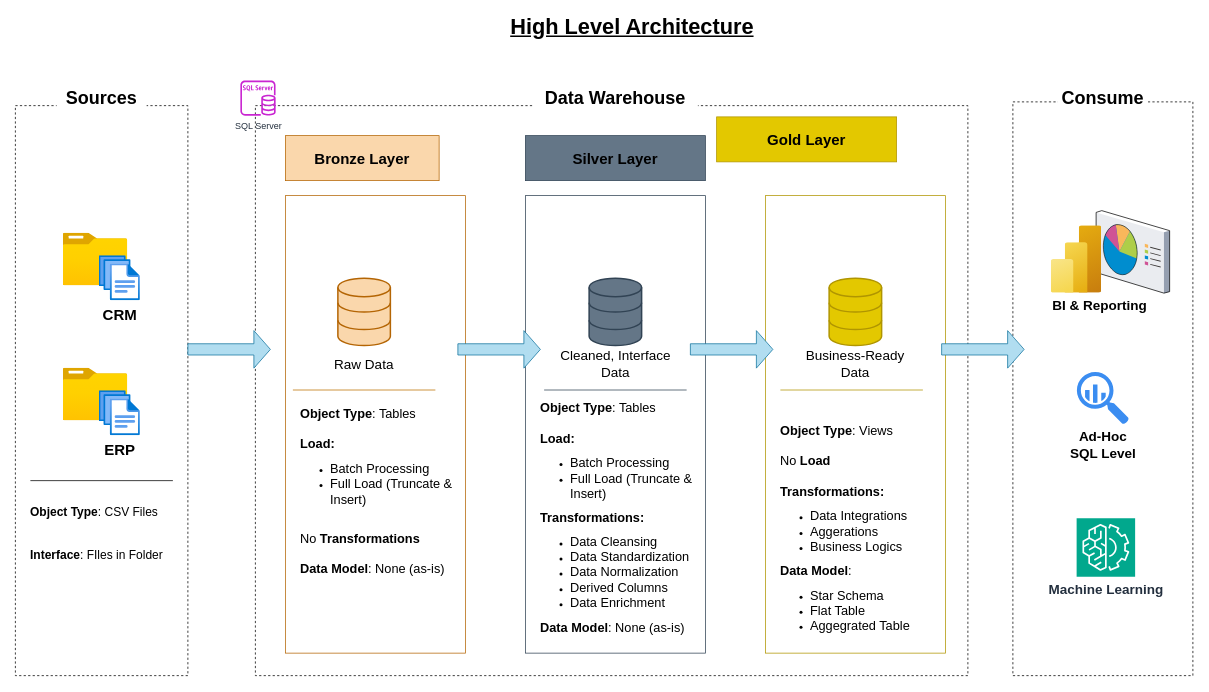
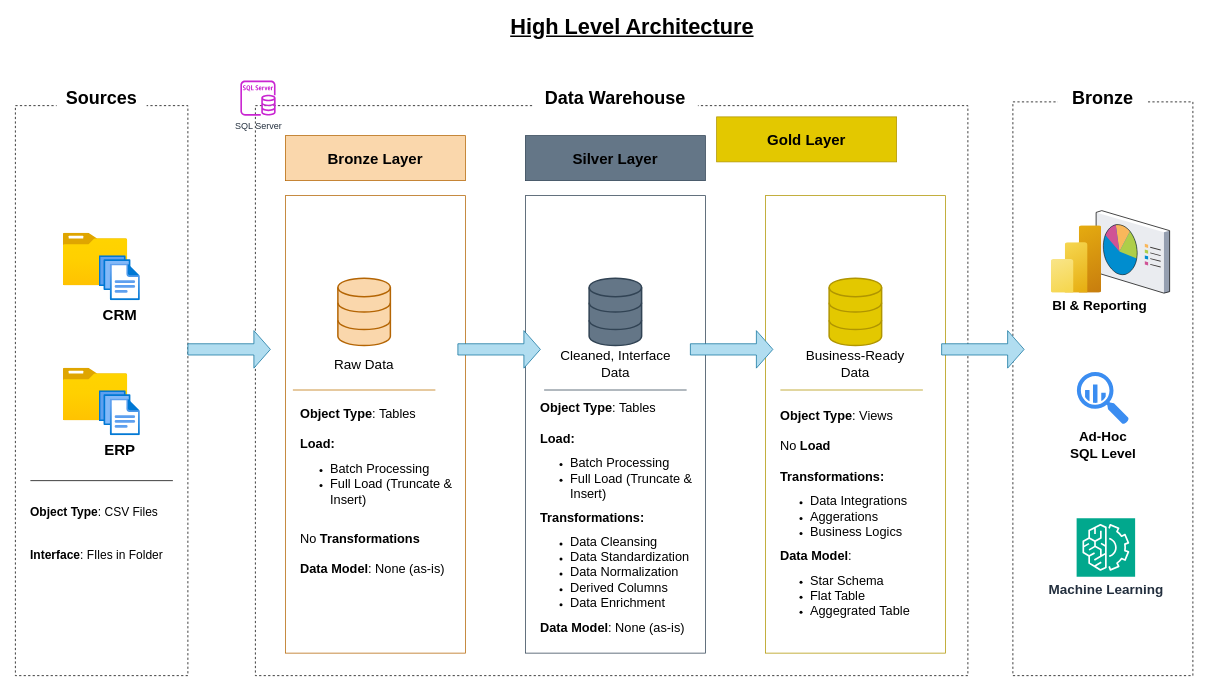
- <mxCell id="8" value="&lt;b&gt;Consume&lt;/b&gt;" style="rounded=0;whiteSpace=wrap;html=1;strokeColor=none;fontSize=24;" parent="1" vertex="1"><mxGeometry x="1410" y="100" width="120" height="60" as="geometry" /></mxCell>
+ <mxCell id="8" value="&lt;b&gt;Bronze&lt;/b&gt;" style="rounded=0;whiteSpace=wrap;html=1;strokeColor=none;fontSize=24;" parent="1" vertex="1"><mxGeometry x="1410" y="100" width="120" height="60" as="geometry" /></mxCell>
- <mxCell id="9" value="&lt;b&gt;Bronze Layer&lt;/b&gt;" style="rounded=0;whiteSpace=wrap;html=1;fillColor=#fad7ac;strokeColor=#b46504;fontSize=20;" parent="1" vertex="1"><mxGeometry x="380" y="180" width="205" height="60" as="geometry" /></mxCell>
+ <mxCell id="9" value="&lt;b&gt;Bronze Layer&lt;/b&gt;" style="rounded=0;whiteSpace=wrap;html=1;fillColor=#fad7ac;strokeColor=#b46504;fontSize=20;" parent="1" vertex="1"><mxGeometry x="380" y="180" width="240" height="60" as="geometry" /></mxCell>
- <mxCell id="38" value="&lt;font style=&quot;font-size: 17px;&quot;&gt;&lt;b style=&quot;&quot;&gt;Object Type&lt;/b&gt;: Views&lt;/font&gt;&lt;div&gt;&lt;span style=&quot;font-size: 17px;&quot;&gt;&lt;br&gt;&lt;/span&gt;&lt;div&gt;&lt;font style=&quot;font-size: 17px;&quot;&gt;No&amp;nbsp;&lt;b&gt;Load&lt;/b&gt;&lt;/font&gt;&lt;/div&gt;&lt;div&gt;&lt;font style=&quot;font-size: 17px;&quot;&gt;&lt;b&gt;&lt;br&gt;&lt;/b&gt;&lt;/font&gt;&lt;/div&gt;&lt;div&gt;&lt;b style=&quot;background-color: transparent; color: light-dark(rgb(0, 0, 0), rgb(255, 255, 255)); font-size: 17px;&quot;&gt;Transformations:&lt;/b&gt;&lt;/div&gt;&lt;div&gt;&lt;ul&gt;&lt;li&gt;&lt;span style=&quot;font-size: 17px;&quot;&gt;Data Integrations&lt;/span&gt;&lt;/li&gt;&lt;li&gt;&lt;span style=&quot;font-size: 17px;&quot;&gt;Aggerations&lt;/span&gt;&lt;/li&gt;&lt;li&gt;&lt;span style=&quot;font-size: 17px;&quot;&gt;Business Logics&lt;/span&gt;&lt;/li&gt;&lt;/ul&gt;&lt;/div&gt;&lt;div&gt;&lt;font style=&quot;font-size: 17px;&quot;&gt;&lt;b style=&quot;&quot;&gt;Data Model&lt;/b&gt;:&amp;nbsp;&lt;/font&gt;&lt;/div&gt;&lt;/div&gt;&lt;div&gt;&lt;ul&gt;&lt;li&gt;&lt;font style=&quot;font-size: 17px;&quot;&gt;Star Schema&lt;/font&gt;&lt;/li&gt;&lt;li&gt;&lt;font style=&quot;font-size: 17px;&quot;&gt;Flat Table&lt;/font&gt;&lt;/li&gt;&lt;li&gt;&lt;font style=&quot;font-size: 17px;&quot;&gt;Aggegrated Table&lt;/font&gt;&lt;/li&gt;&lt;/ul&gt;&lt;/div&gt;" style="text;html=1;align=left;verticalAlign=middle;whiteSpace=wrap;rounded=0;" parent="1" vertex="1"><mxGeometry x="1037.5" y="560" width="205" height="300" as="geometry" /></mxCell>
+ <mxCell id="38" value="&lt;font style=&quot;font-size: 17px;&quot;&gt;&lt;b style=&quot;&quot;&gt;Object Type&lt;/b&gt;: Views&lt;/font&gt;&lt;div&gt;&lt;span style=&quot;font-size: 17px;&quot;&gt;&lt;br&gt;&lt;/span&gt;&lt;div&gt;&lt;font style=&quot;font-size: 17px;&quot;&gt;No&amp;nbsp;&lt;b&gt;Load&lt;/b&gt;&lt;/font&gt;&lt;/div&gt;&lt;div&gt;&lt;font style=&quot;font-size: 17px;&quot;&gt;&lt;b&gt;&lt;br&gt;&lt;/b&gt;&lt;/font&gt;&lt;/div&gt;&lt;div&gt;&lt;b style=&quot;background-color: transparent; color: light-dark(rgb(0, 0, 0), rgb(255, 255, 255)); font-size: 17px;&quot;&gt;Transformations:&lt;/b&gt;&lt;/div&gt;&lt;div&gt;&lt;ul&gt;&lt;li&gt;&lt;span style=&quot;font-size: 17px;&quot;&gt;Data Integrations&lt;/span&gt;&lt;/li&gt;&lt;li&gt;&lt;span style=&quot;font-size: 17px;&quot;&gt;Aggerations&lt;/span&gt;&lt;/li&gt;&lt;li&gt;&lt;span style=&quot;font-size: 17px;&quot;&gt;Business Logics&lt;/span&gt;&lt;/li&gt;&lt;/ul&gt;&lt;/div&gt;&lt;div&gt;&lt;font style=&quot;font-size: 17px;&quot;&gt;&lt;b style=&quot;&quot;&gt;Data Model&lt;/b&gt;:&amp;nbsp;&lt;/font&gt;&lt;/div&gt;&lt;/div&gt;&lt;div&gt;&lt;ul&gt;&lt;li&gt;&lt;font style=&quot;font-size: 17px;&quot;&gt;Star Schema&lt;/font&gt;&lt;/li&gt;&lt;li&gt;&lt;font style=&quot;font-size: 17px;&quot;&gt;Flat Table&lt;/font&gt;&lt;/li&gt;&lt;li&gt;&lt;font style=&quot;font-size: 17px;&quot;&gt;Aggegrated Table&lt;/font&gt;&lt;/li&gt;&lt;/ul&gt;&lt;/div&gt;" style="text;html=1;align=left;verticalAlign=middle;whiteSpace=wrap;rounded=0;" parent="1" vertex="1"><mxGeometry x="1037.5" y="540" width="205" height="300" as="geometry" /></mxCell>
